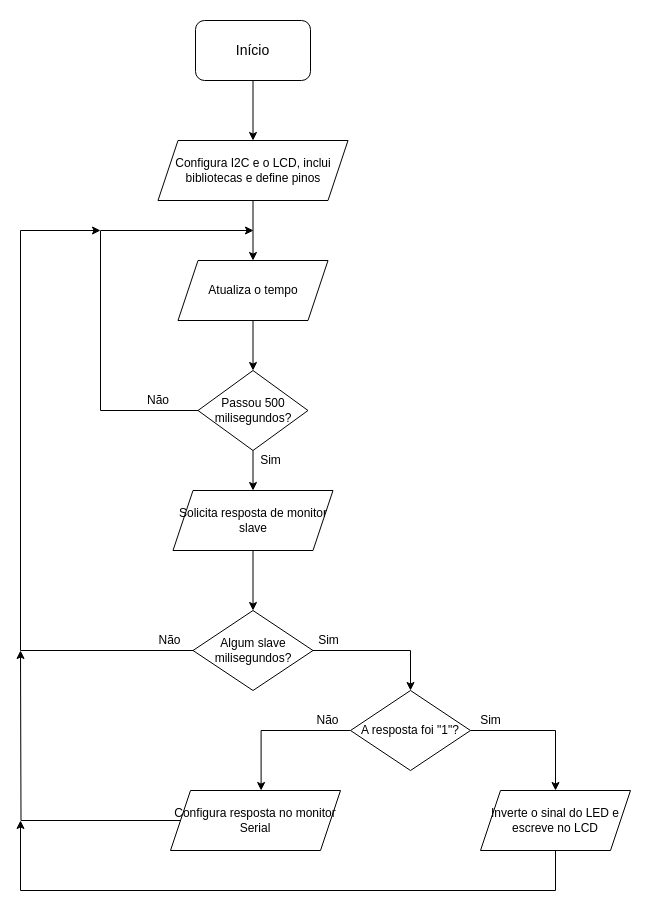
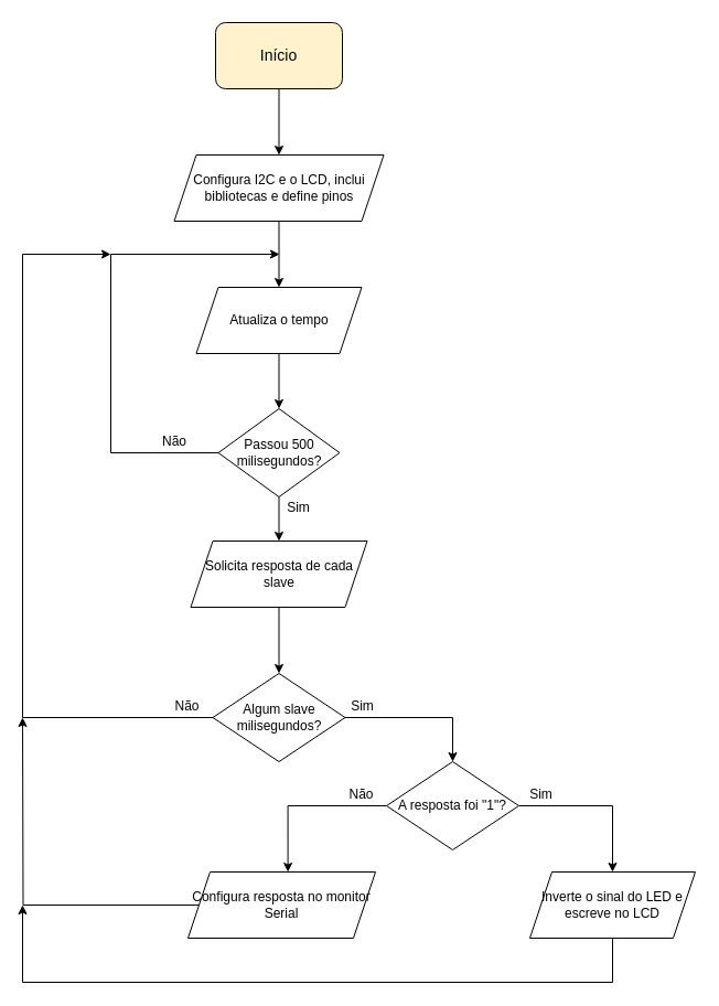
- <mxCell id="3" value="&lt;font style=&quot;font-size: 14px&quot;&gt;Iní&lt;/font&gt;&lt;font style=&quot;font-size: 14px&quot;&gt;cio&lt;/font&gt;" style="rounded=1;whiteSpace=wrap;html=1;" parent="1" vertex="1"><mxGeometry x="195" y="20" width="115" height="60" as="geometry" /></mxCell>
+ <mxCell id="3" value="&lt;font style=&quot;font-size: 14px&quot;&gt;Iní&lt;/font&gt;&lt;font style=&quot;font-size: 14px&quot;&gt;cio&lt;/font&gt;" style="rounded=1;whiteSpace=wrap;html=1;fillColor=#fff2cc;" parent="1" vertex="1"><mxGeometry x="195" y="20" width="115" height="60" as="geometry" /></mxCell>
- <mxCell id="22" value="Solicita resposta de monitor slave" style="shape=parallelogram;perimeter=parallelogramPerimeter;whiteSpace=wrap;html=1;fixedSize=1;" parent="1" vertex="1"><mxGeometry x="172.5" y="490" width="160" height="60" as="geometry" /></mxCell>
+ <mxCell id="22" value="Solicita resposta de cada slave" style="shape=parallelogram;perimeter=parallelogramPerimeter;whiteSpace=wrap;html=1;fixedSize=1;" parent="1" vertex="1"><mxGeometry x="172.5" y="490" width="160" height="60" as="geometry" /></mxCell>
